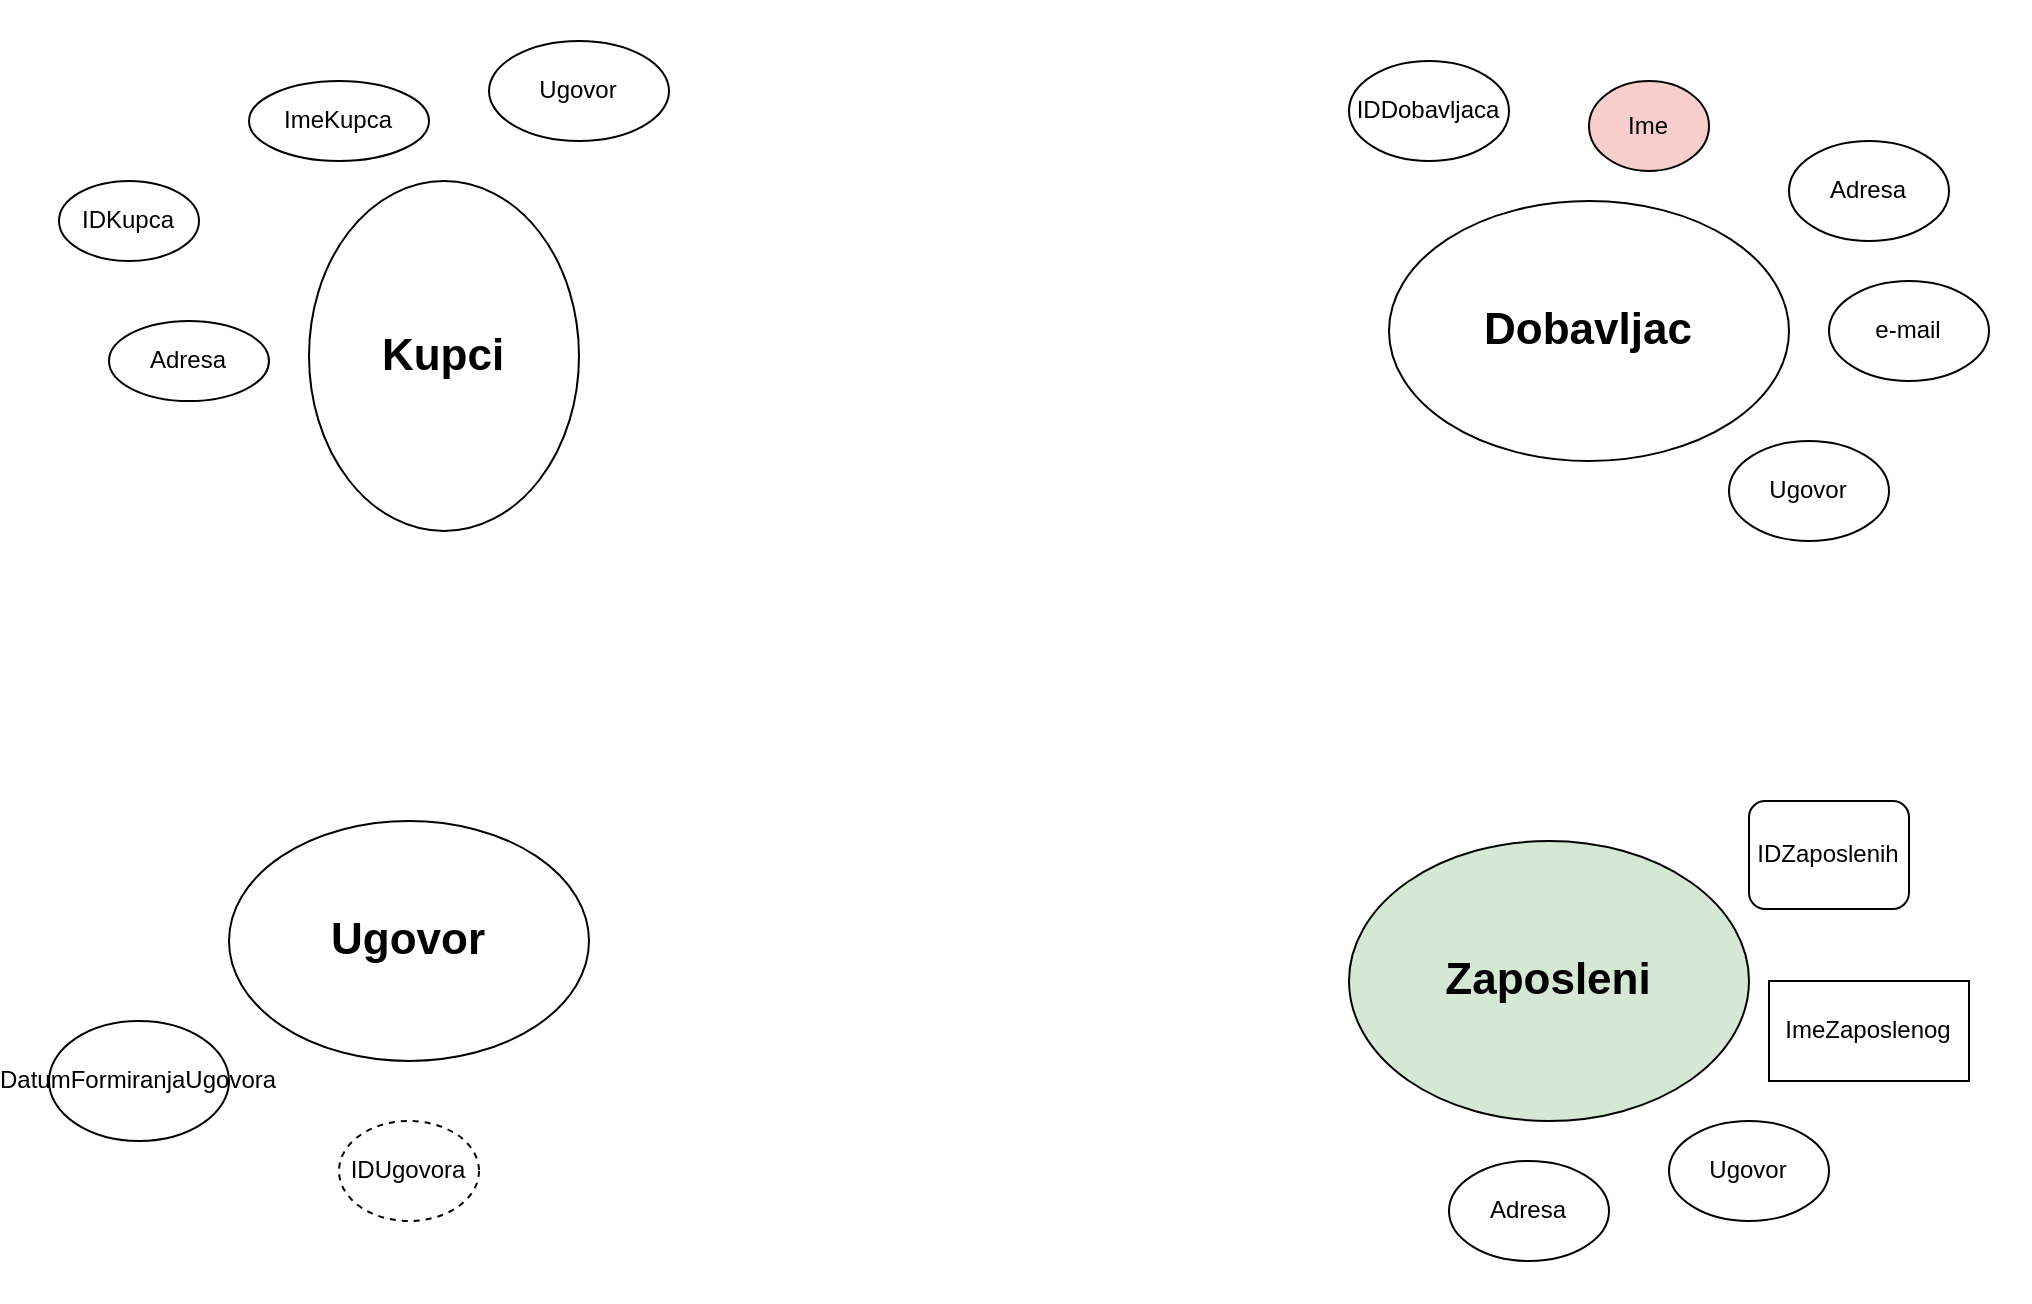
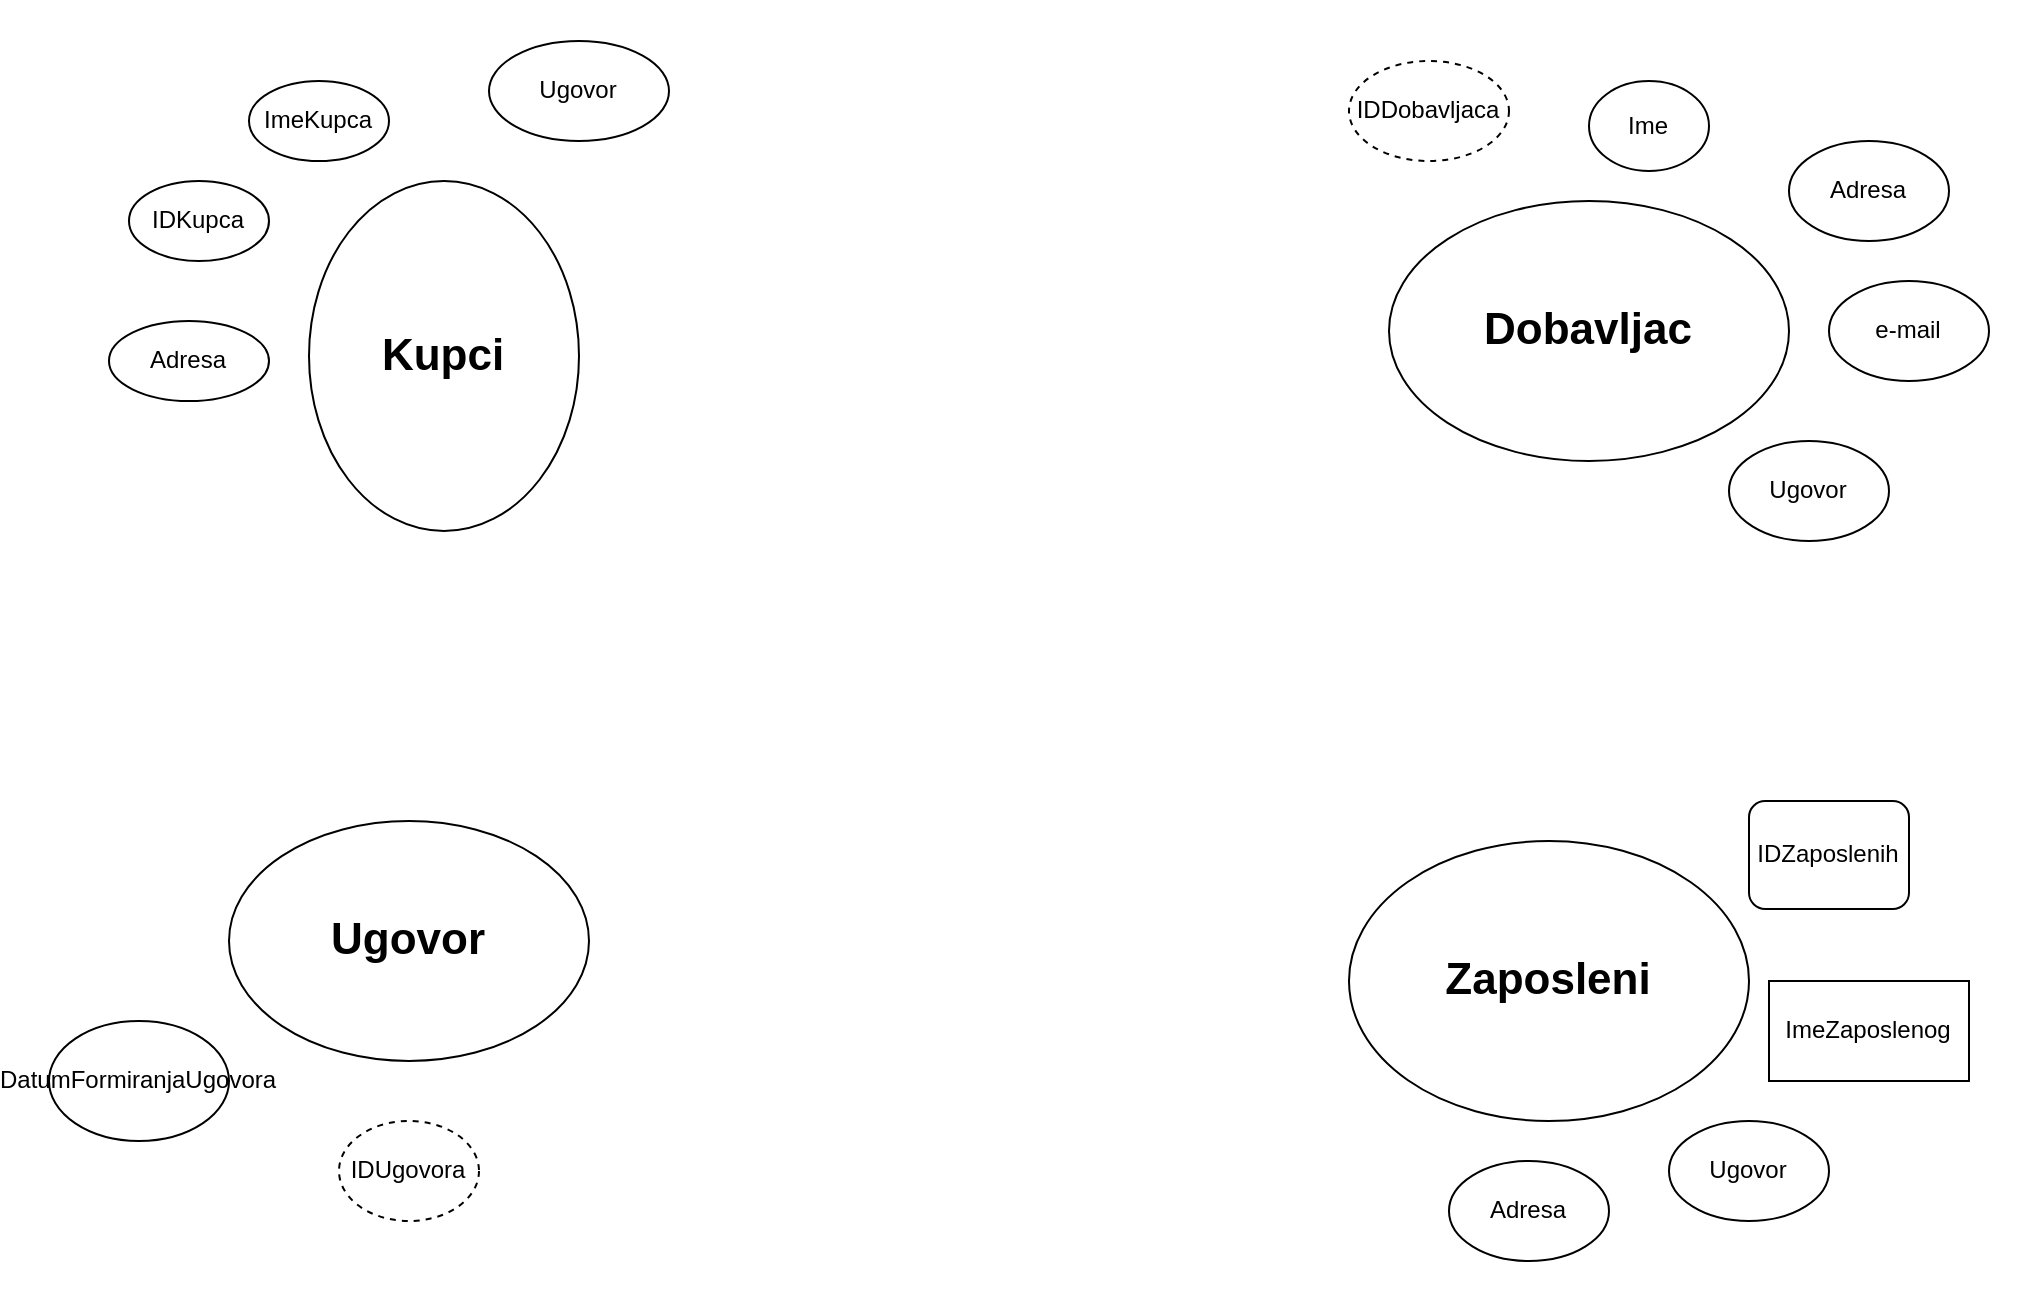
- <mxCell id="12" value="IDDobavljaca" style="ellipse;whiteSpace=wrap;html=1;" vertex="1" parent="1"><mxGeometry x="670" y="30" width="80" height="50" as="geometry" /></mxCell>
+ <mxCell id="12" value="IDDobavljaca" style="ellipse;whiteSpace=wrap;html=1;dashed=1;" vertex="1" parent="1"><mxGeometry x="670" y="30" width="80" height="50" as="geometry" /></mxCell>
- <mxCell id="9" value="ImeKupca" style="ellipse;whiteSpace=wrap;html=1;" vertex="1" parent="1"><mxGeometry x="120" y="40" width="90" height="40" as="geometry" /></mxCell>
+ <mxCell id="9" value="ImeKupca" style="ellipse;whiteSpace=wrap;html=1;" vertex="1" parent="1"><mxGeometry x="120" y="40" width="70" height="40" as="geometry" /></mxCell>
- <mxCell id="13" value="Ime" style="ellipse;whiteSpace=wrap;html=1;fillColor=#f8cecc;" vertex="1" parent="1"><mxGeometry x="790" y="40" width="60" height="45" as="geometry" /></mxCell>
+ <mxCell id="13" value="Ime" style="ellipse;whiteSpace=wrap;html=1;" vertex="1" parent="1"><mxGeometry x="790" y="40" width="60" height="45" as="geometry" /></mxCell>
- <mxCell id="8" value="IDKupca" style="ellipse;whiteSpace=wrap;html=1;" vertex="1" parent="1"><mxGeometry x="25" y="90" width="70" height="40" as="geometry" /></mxCell>
+ <mxCell id="8" value="IDKupca" style="ellipse;whiteSpace=wrap;html=1;" vertex="1" parent="1"><mxGeometry x="60" y="90" width="70" height="40" as="geometry" /></mxCell>
- <mxCell id="5" value="Zaposleni" style="ellipse;whiteSpace=wrap;html=1;fontSize=22;fontStyle=1;fillColor=#d5e8d4;" vertex="1" parent="1"><mxGeometry x="670" y="420" width="200" height="140" as="geometry" /></mxCell>
+ <mxCell id="5" value="Zaposleni" style="ellipse;whiteSpace=wrap;html=1;fontSize=22;fontStyle=1" vertex="1" parent="1"><mxGeometry x="670" y="420" width="200" height="140" as="geometry" /></mxCell>
